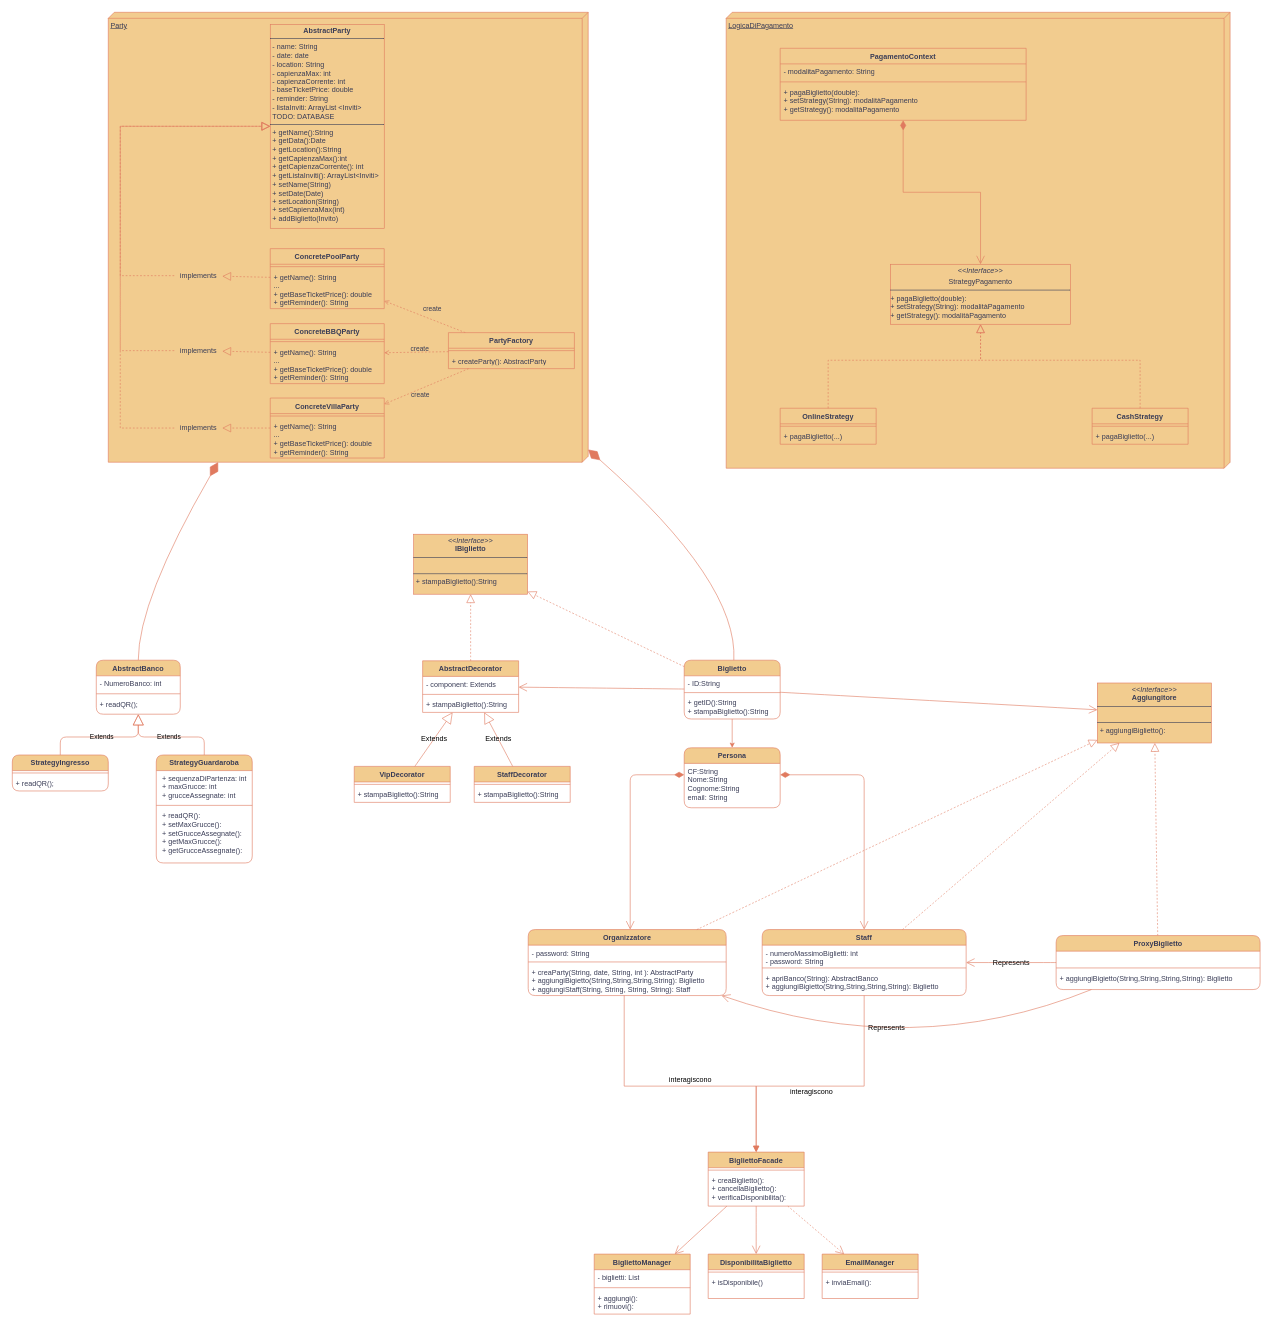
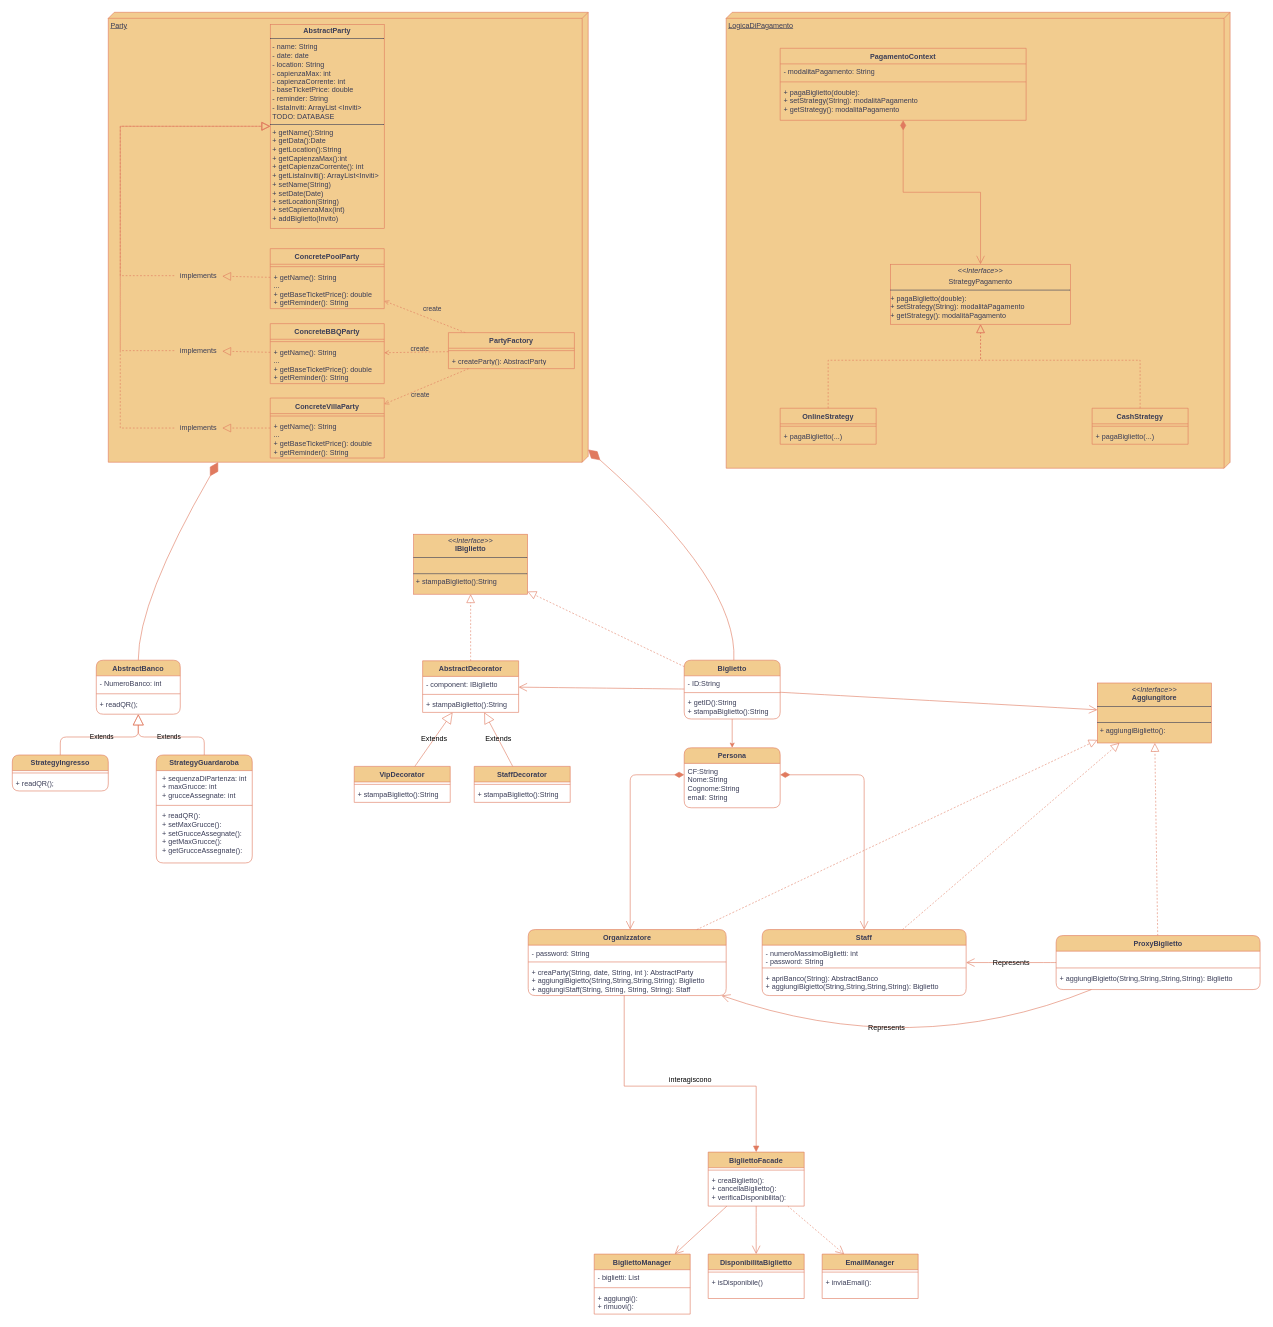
- <mxCell id="86" value="- component: Extends" style="text;strokeColor=none;fillColor=none;align=left;verticalAlign=top;spacingLeft=4;spacingRight=4;overflow=hidden;rotatable=0;points=[[0,0.5],[1,0.5]];portConstraint=eastwest;whiteSpace=wrap;html=1;labelBackgroundColor=none;fontColor=#393C56;" parent="85" vertex="1"><mxGeometry y="26" width="160" height="26" as="geometry" /></mxCell>
+ <mxCell id="86" value="- component: IBiglietto" style="text;strokeColor=none;fillColor=none;align=left;verticalAlign=top;spacingLeft=4;spacingRight=4;overflow=hidden;rotatable=0;points=[[0,0.5],[1,0.5]];portConstraint=eastwest;whiteSpace=wrap;html=1;labelBackgroundColor=none;fontColor=#393C56;" parent="85" vertex="1"><mxGeometry y="26" width="160" height="26" as="geometry" /></mxCell>
- <mxCell id="118" value="interagiscono" style="endArrow=block;endFill=1;html=1;edgeStyle=orthogonalEdgeStyle;align=center;verticalAlign=middle;rounded=0;fontSize=12;startSize=8;endSize=8;curved=0;horizontal=1;labelBackgroundColor=none;strokeColor=#E07A5F;fontColor=default;" parent="1" source="14" target="101" edge="1"><mxGeometry x="0.085" y="10" relative="1" as="geometry"><mxPoint x="1050" y="1669" as="sourcePoint" /><mxPoint x="1270" y="1930" as="targetPoint" /><mxPoint as="offset" /><Array as="points"><mxPoint x="1440" y="1810" /><mxPoint x="1260" y="1810" /></Array></mxGeometry></mxCell>
